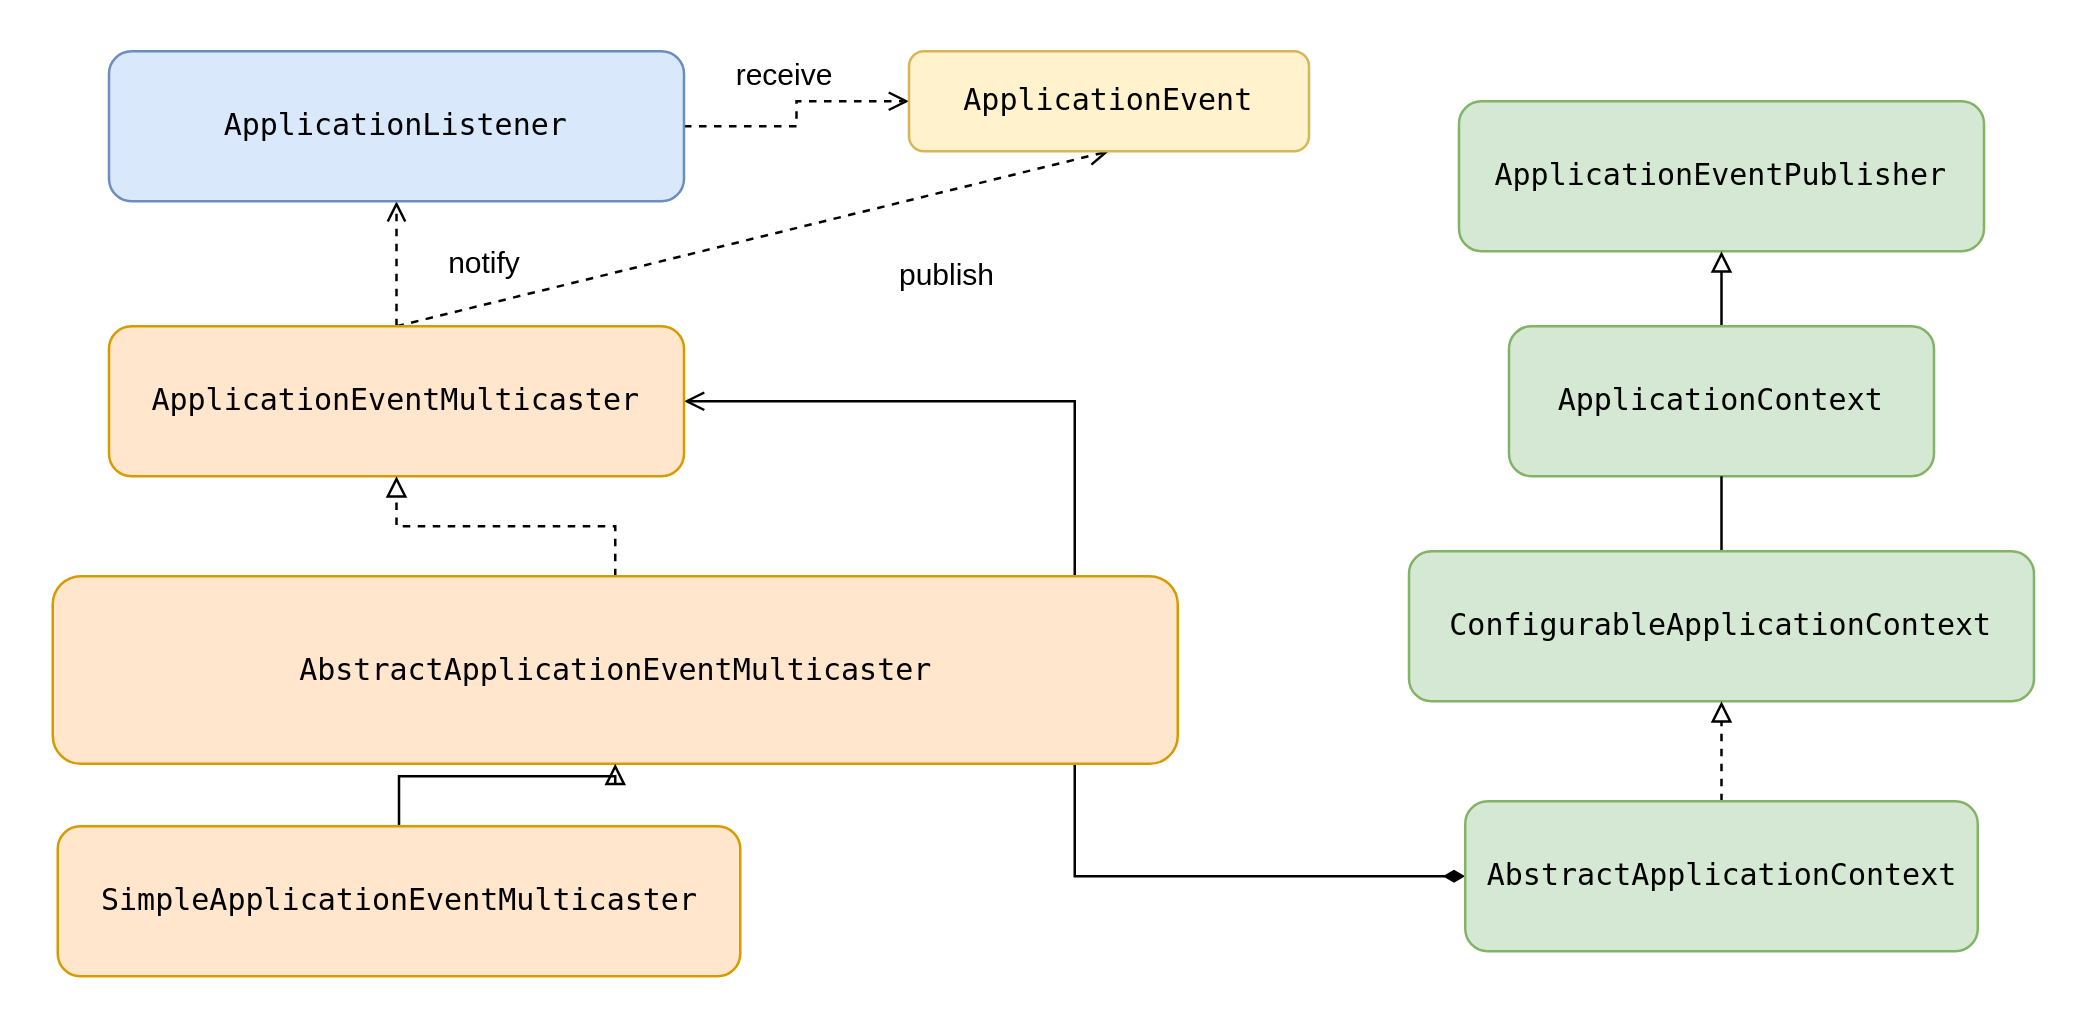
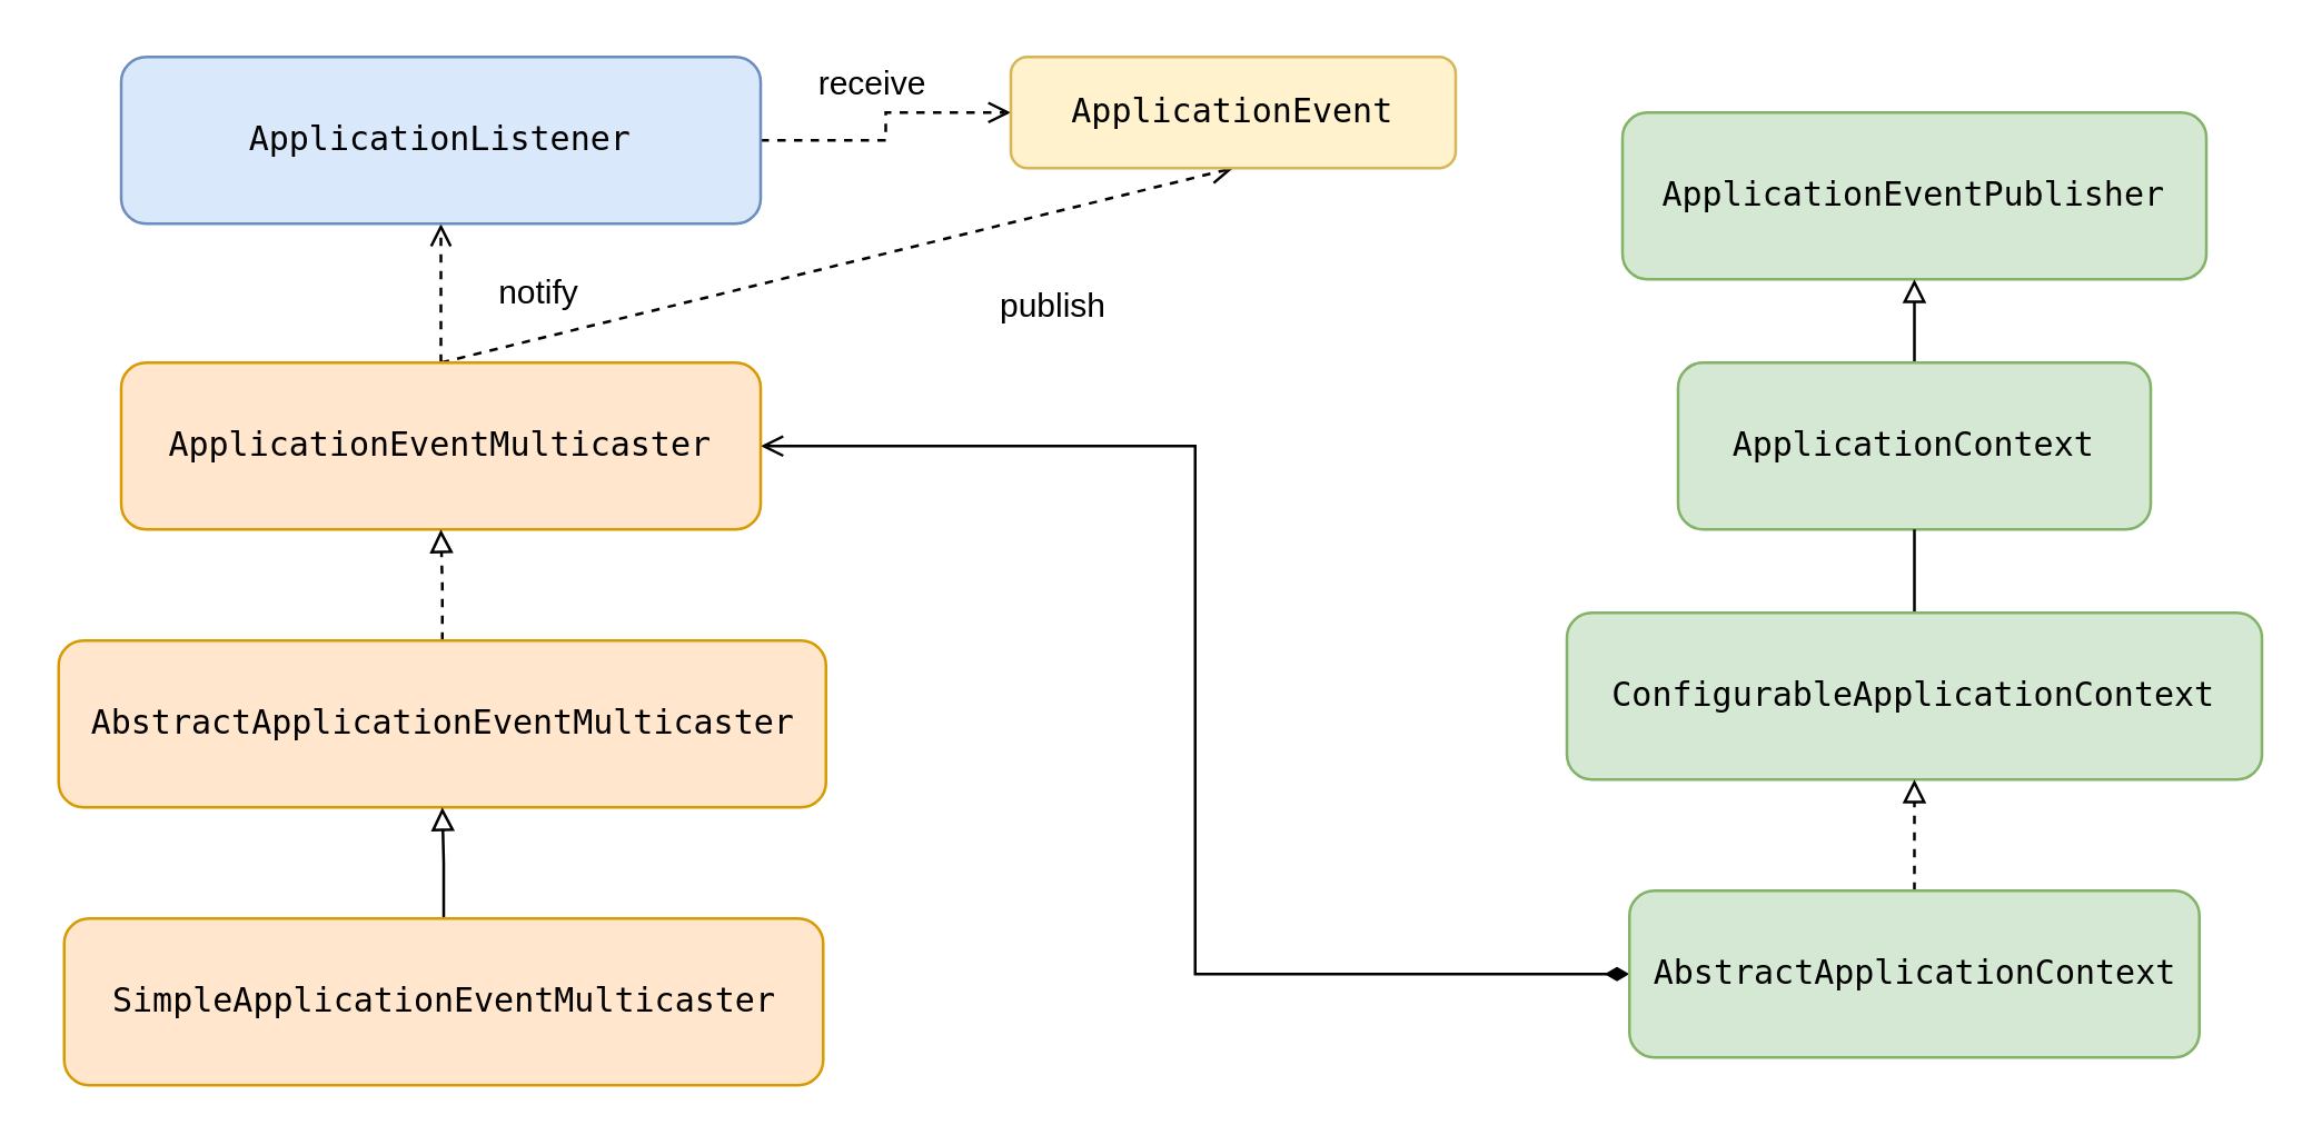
- <mxCell id="7" value="&lt;pre&gt;AbstractApplicationEventMulticaster&lt;/pre&gt;" style="rounded=1;whiteSpace=wrap;html=1;fillColor=#ffe6cc;strokeColor=#d79b00;" vertex="1" parent="1"><mxGeometry x="20.5" y="230" width="450" height="75" as="geometry" /></mxCell>
+ <mxCell id="7" value="&lt;pre&gt;AbstractApplicationEventMulticaster&lt;/pre&gt;" style="rounded=1;whiteSpace=wrap;html=1;fillColor=#ffe6cc;strokeColor=#d79b00;" vertex="1" parent="1"><mxGeometry x="20.5" y="230" width="276" height="60" as="geometry" /></mxCell>
